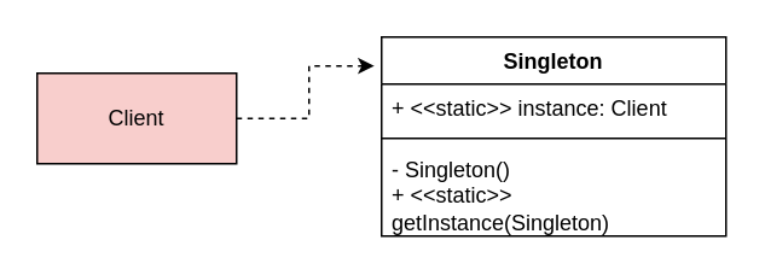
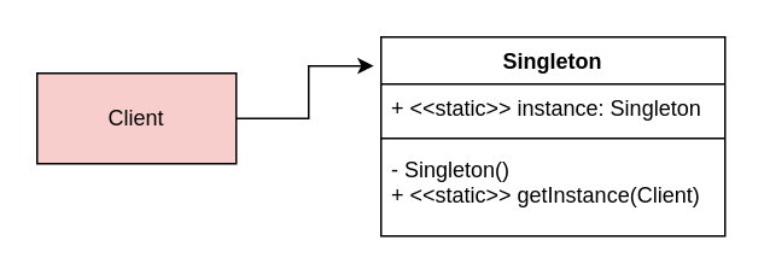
- <mxCell id="7" style="edgeStyle=orthogonalEdgeStyle;rounded=0;orthogonalLoop=1;jettySize=auto;html=1;entryX=-0.021;entryY=0.145;entryDx=0;entryDy=0;entryPerimeter=0;dashed=1;" edge="1" parent="1" source="6" target="2"><mxGeometry relative="1" as="geometry" /></mxCell>
+ <mxCell id="7" style="edgeStyle=orthogonalEdgeStyle;rounded=0;orthogonalLoop=1;jettySize=auto;html=1;entryX=-0.021;entryY=0.145;entryDx=0;entryDy=0;entryPerimeter=0;" edge="1" parent="1" source="6" target="2"><mxGeometry relative="1" as="geometry" /></mxCell>
- <mxCell id="3" value="+ &amp;lt;&amp;lt;static&amp;gt;&amp;gt; instance: Client" style="text;strokeColor=none;fillColor=none;align=left;verticalAlign=top;spacingLeft=4;spacingRight=4;overflow=hidden;rotatable=0;points=[[0,0.5],[1,0.5]];portConstraint=eastwest;whiteSpace=wrap;html=1;" vertex="1" parent="2"><mxGeometry y="26" width="190" height="26" as="geometry" /></mxCell>
+ <mxCell id="3" value="+ &amp;lt;&amp;lt;static&amp;gt;&amp;gt; instance: Singleton" style="text;strokeColor=none;fillColor=none;align=left;verticalAlign=top;spacingLeft=4;spacingRight=4;overflow=hidden;rotatable=0;points=[[0,0.5],[1,0.5]];portConstraint=eastwest;whiteSpace=wrap;html=1;" vertex="1" parent="2"><mxGeometry y="26" width="190" height="26" as="geometry" /></mxCell>
- <mxCell id="5" value="&lt;div&gt;- Singleton()&lt;/div&gt;&lt;div&gt;+ &amp;lt;&amp;lt;static&amp;gt;&amp;gt; getInstance(Singleton)&lt;/div&gt;&lt;div&gt;&lt;br&gt;&lt;/div&gt;" style="text;strokeColor=none;fillColor=none;align=left;verticalAlign=top;spacingLeft=4;spacingRight=4;overflow=hidden;rotatable=0;points=[[0,0.5],[1,0.5]];portConstraint=eastwest;whiteSpace=wrap;html=1;" vertex="1" parent="2"><mxGeometry y="60" width="190" height="50" as="geometry" /></mxCell>
+ <mxCell id="5" value="&lt;div&gt;- Singleton()&lt;/div&gt;&lt;div&gt;+ &amp;lt;&amp;lt;static&amp;gt;&amp;gt; getInstance(Client)&lt;/div&gt;&lt;div&gt;&lt;br&gt;&lt;/div&gt;" style="text;strokeColor=none;fillColor=none;align=left;verticalAlign=top;spacingLeft=4;spacingRight=4;overflow=hidden;rotatable=0;points=[[0,0.5],[1,0.5]];portConstraint=eastwest;whiteSpace=wrap;html=1;" vertex="1" parent="2"><mxGeometry y="60" width="190" height="50" as="geometry" /></mxCell>
